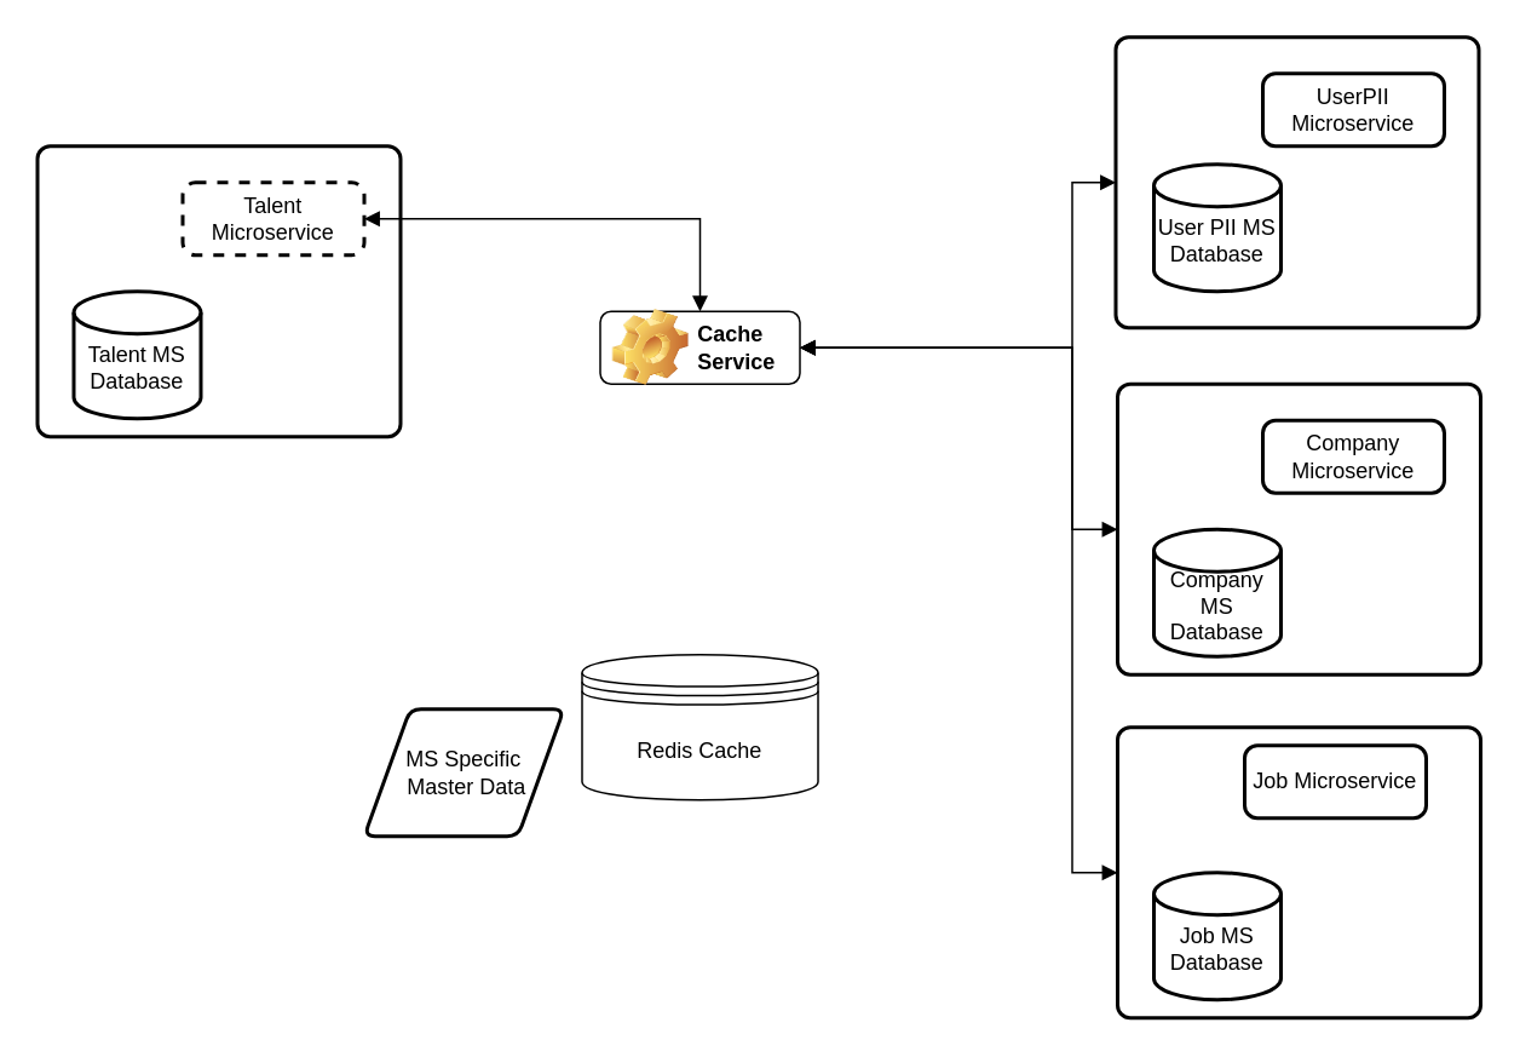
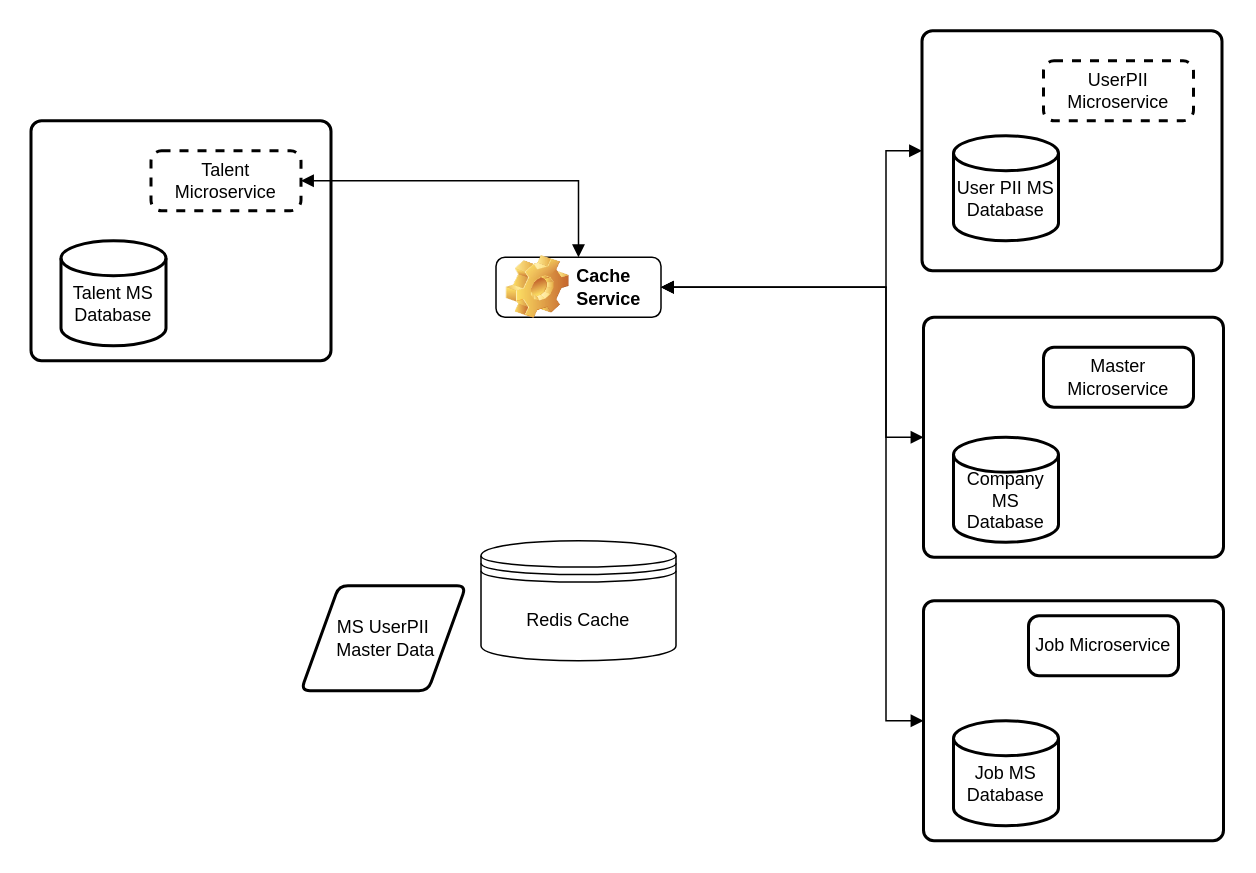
- <mxCell id="10" value="UserPII Microservice" style="rounded=1;whiteSpace=wrap;html=1;absoluteArcSize=1;arcSize=14;strokeWidth=2;" vertex="1" parent="1"><mxGeometry x="695" y="40" width="100" height="40" as="geometry" /></mxCell>
+ <mxCell id="10" value="UserPII Microservice" style="rounded=1;whiteSpace=wrap;html=1;absoluteArcSize=1;arcSize=14;strokeWidth=2;dashed=1;" vertex="1" parent="1"><mxGeometry x="695" y="40" width="100" height="40" as="geometry" /></mxCell>
- <mxCell id="14" value="Company Microservice" style="rounded=1;whiteSpace=wrap;html=1;absoluteArcSize=1;arcSize=14;strokeWidth=2;" vertex="1" parent="1"><mxGeometry x="695" y="231" width="100" height="40" as="geometry" /></mxCell>
+ <mxCell id="14" value="Master Microservice" style="rounded=1;whiteSpace=wrap;html=1;absoluteArcSize=1;arcSize=14;strokeWidth=2;" vertex="1" parent="1"><mxGeometry x="695" y="231" width="100" height="40" as="geometry" /></mxCell>
- <mxCell id="20" value="MS Specific&lt;br&gt;&amp;nbsp;Master Data" style="shape=parallelogram;html=1;strokeWidth=2;perimeter=parallelogramPerimeter;whiteSpace=wrap;rounded=1;arcSize=12;size=0.23;" vertex="1" parent="1"><mxGeometry x="200" y="390" width="110" height="70" as="geometry" /></mxCell>
+ <mxCell id="20" value="MS UserPII&lt;br&gt;&amp;nbsp;Master Data" style="shape=parallelogram;html=1;strokeWidth=2;perimeter=parallelogramPerimeter;whiteSpace=wrap;rounded=1;arcSize=12;size=0.23;" vertex="1" parent="1"><mxGeometry x="200" y="390" width="110" height="70" as="geometry" /></mxCell>
